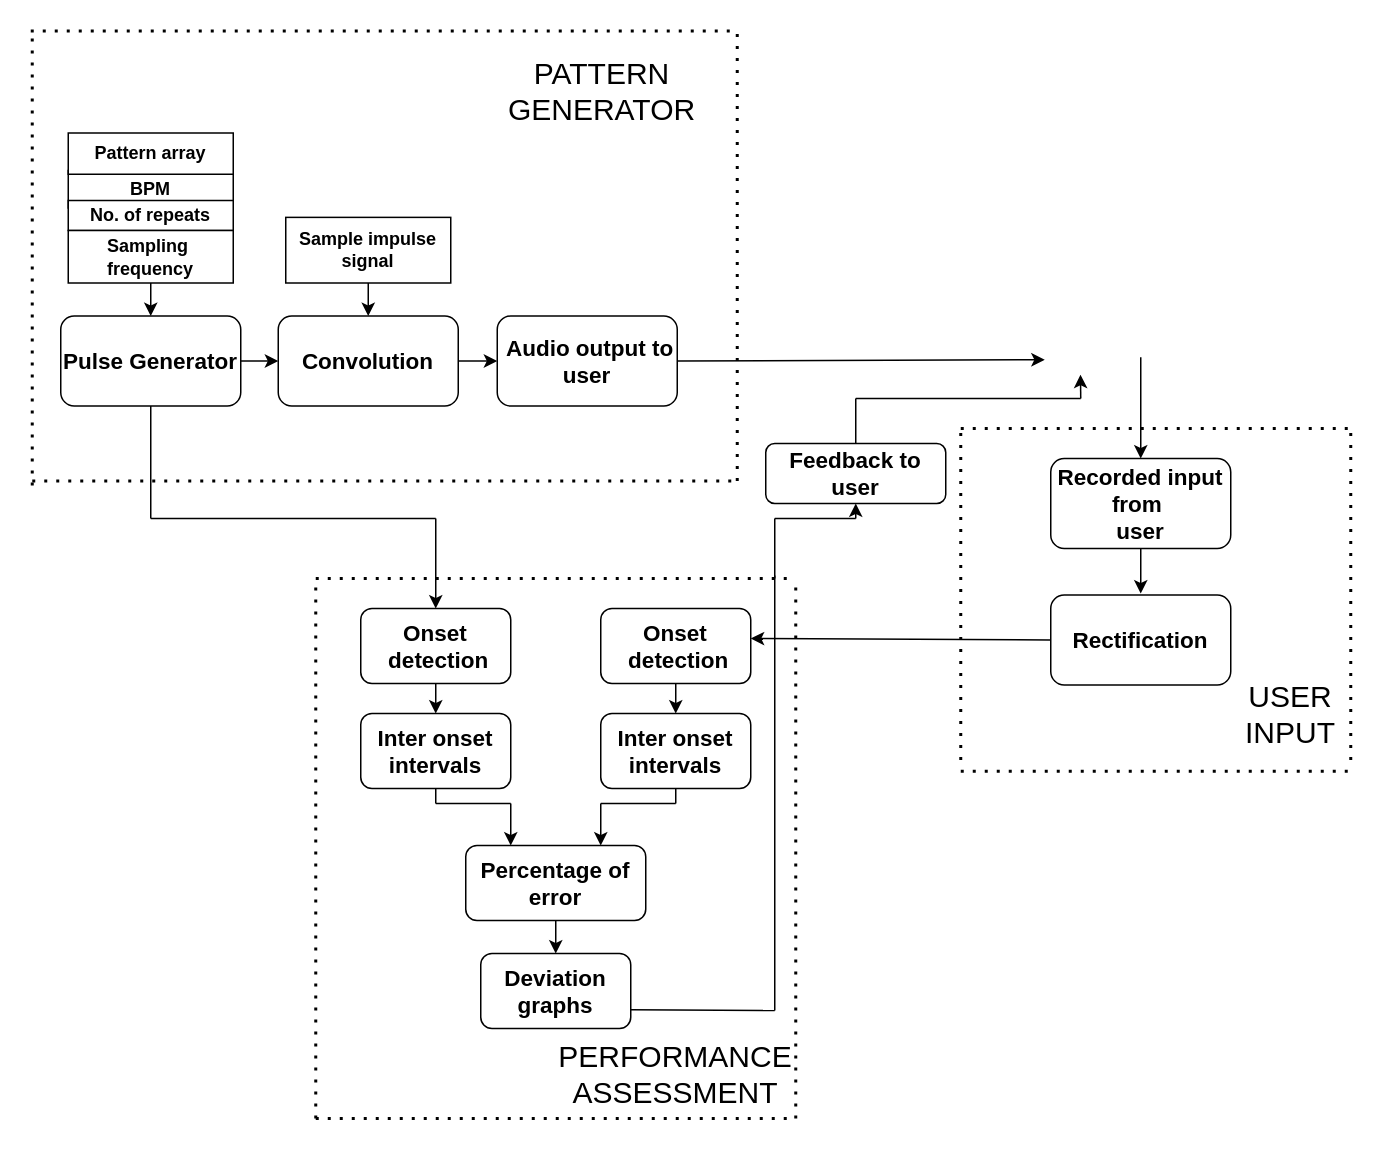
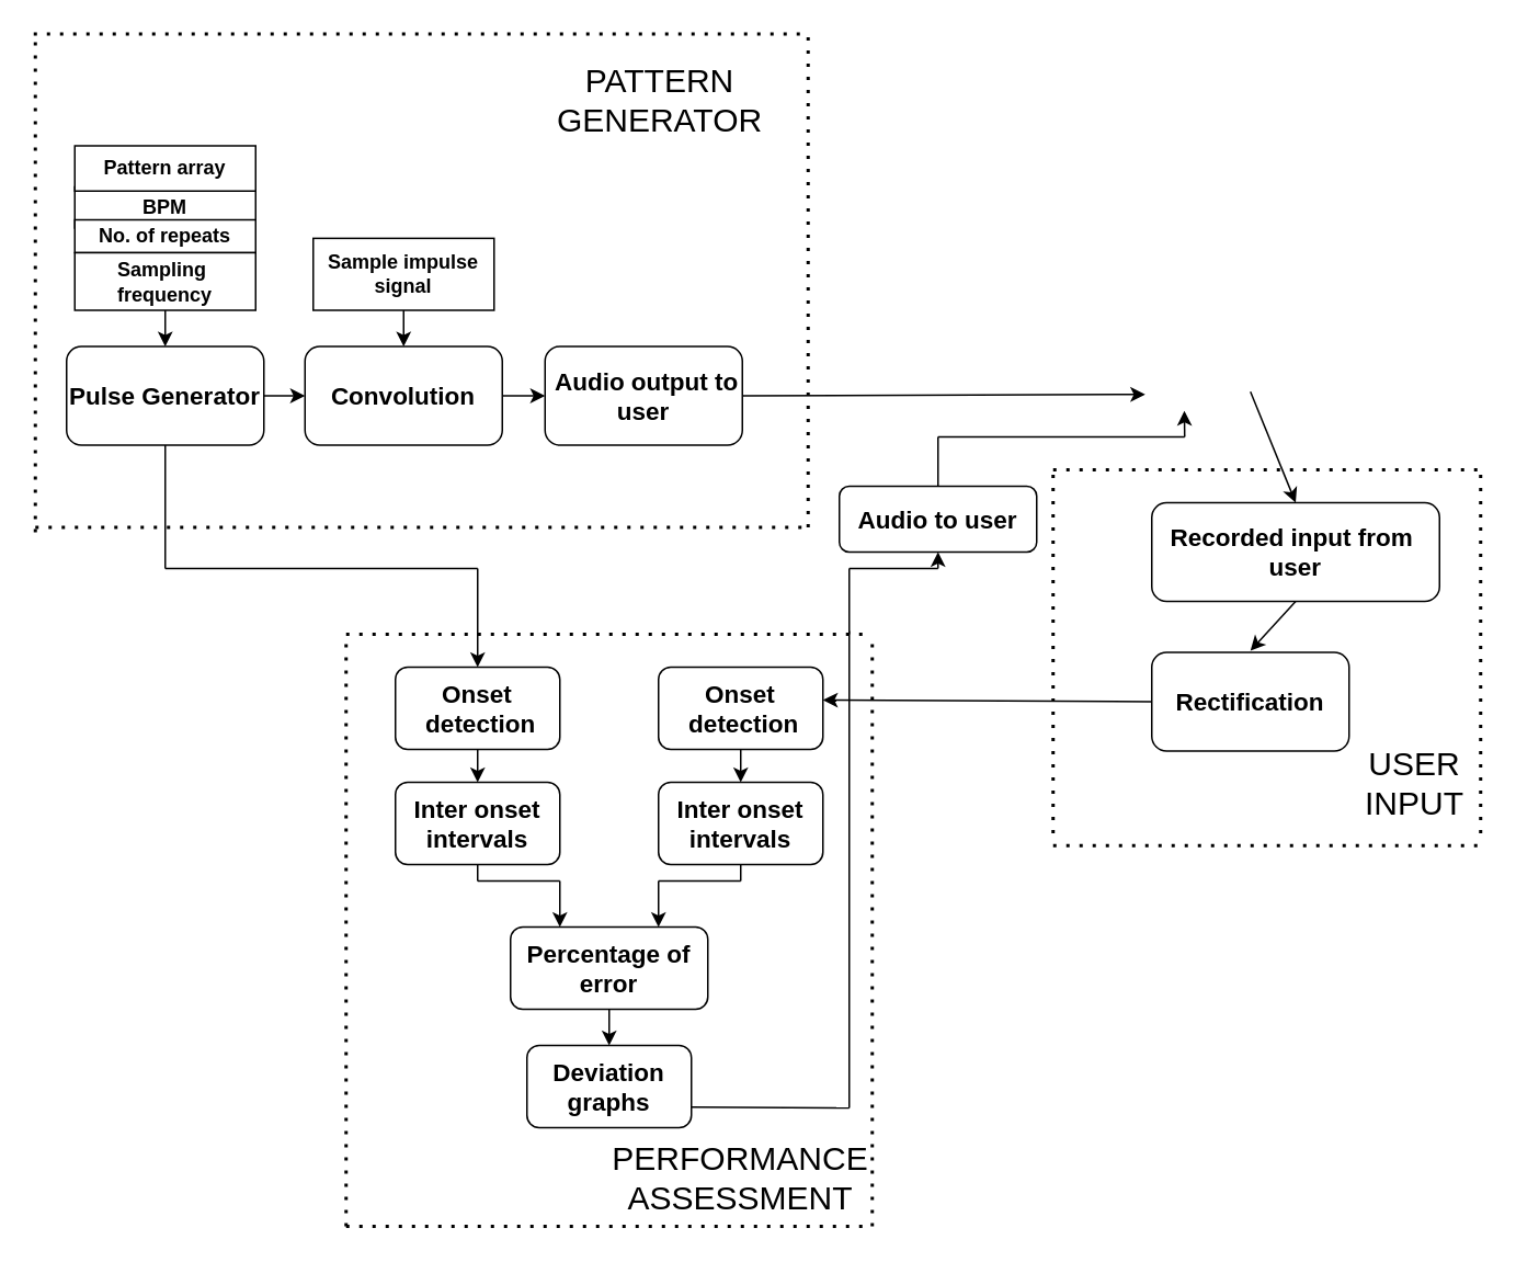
- <mxCell id="53" value="&lt;span style=&quot;font-size: 15px&quot;&gt;&lt;b&gt;Feedback to user&lt;/b&gt;&lt;/span&gt;" style="rounded=1;whiteSpace=wrap;html=1;" vertex="1" parent="1"><mxGeometry x="510" y="295" width="120" height="40" as="geometry" /></mxCell>
+ <mxCell id="53" value="&lt;span style=&quot;font-size: 15px&quot;&gt;&lt;b&gt;Audio to user&lt;/b&gt;&lt;/span&gt;" style="rounded=1;whiteSpace=wrap;html=1;" vertex="1" parent="1"><mxGeometry x="510" y="295" width="120" height="40" as="geometry" /></mxCell>
- <mxCell id="15" value="&lt;b style=&quot;font-size: 15px&quot;&gt;Recorded input from&amp;nbsp;&lt;br&gt;user&lt;/b&gt;" style="rounded=1;whiteSpace=wrap;html=1;" vertex="1" parent="1"><mxGeometry x="700" y="305" width="120" height="60" as="geometry" /></mxCell>
+ <mxCell id="15" value="&lt;b style=&quot;font-size: 15px&quot;&gt;Recorded input from&amp;nbsp;&lt;br&gt;user&lt;/b&gt;" style="rounded=1;whiteSpace=wrap;html=1;" vertex="1" parent="1"><mxGeometry x="700" y="305" width="175" height="60" as="geometry" /></mxCell>
